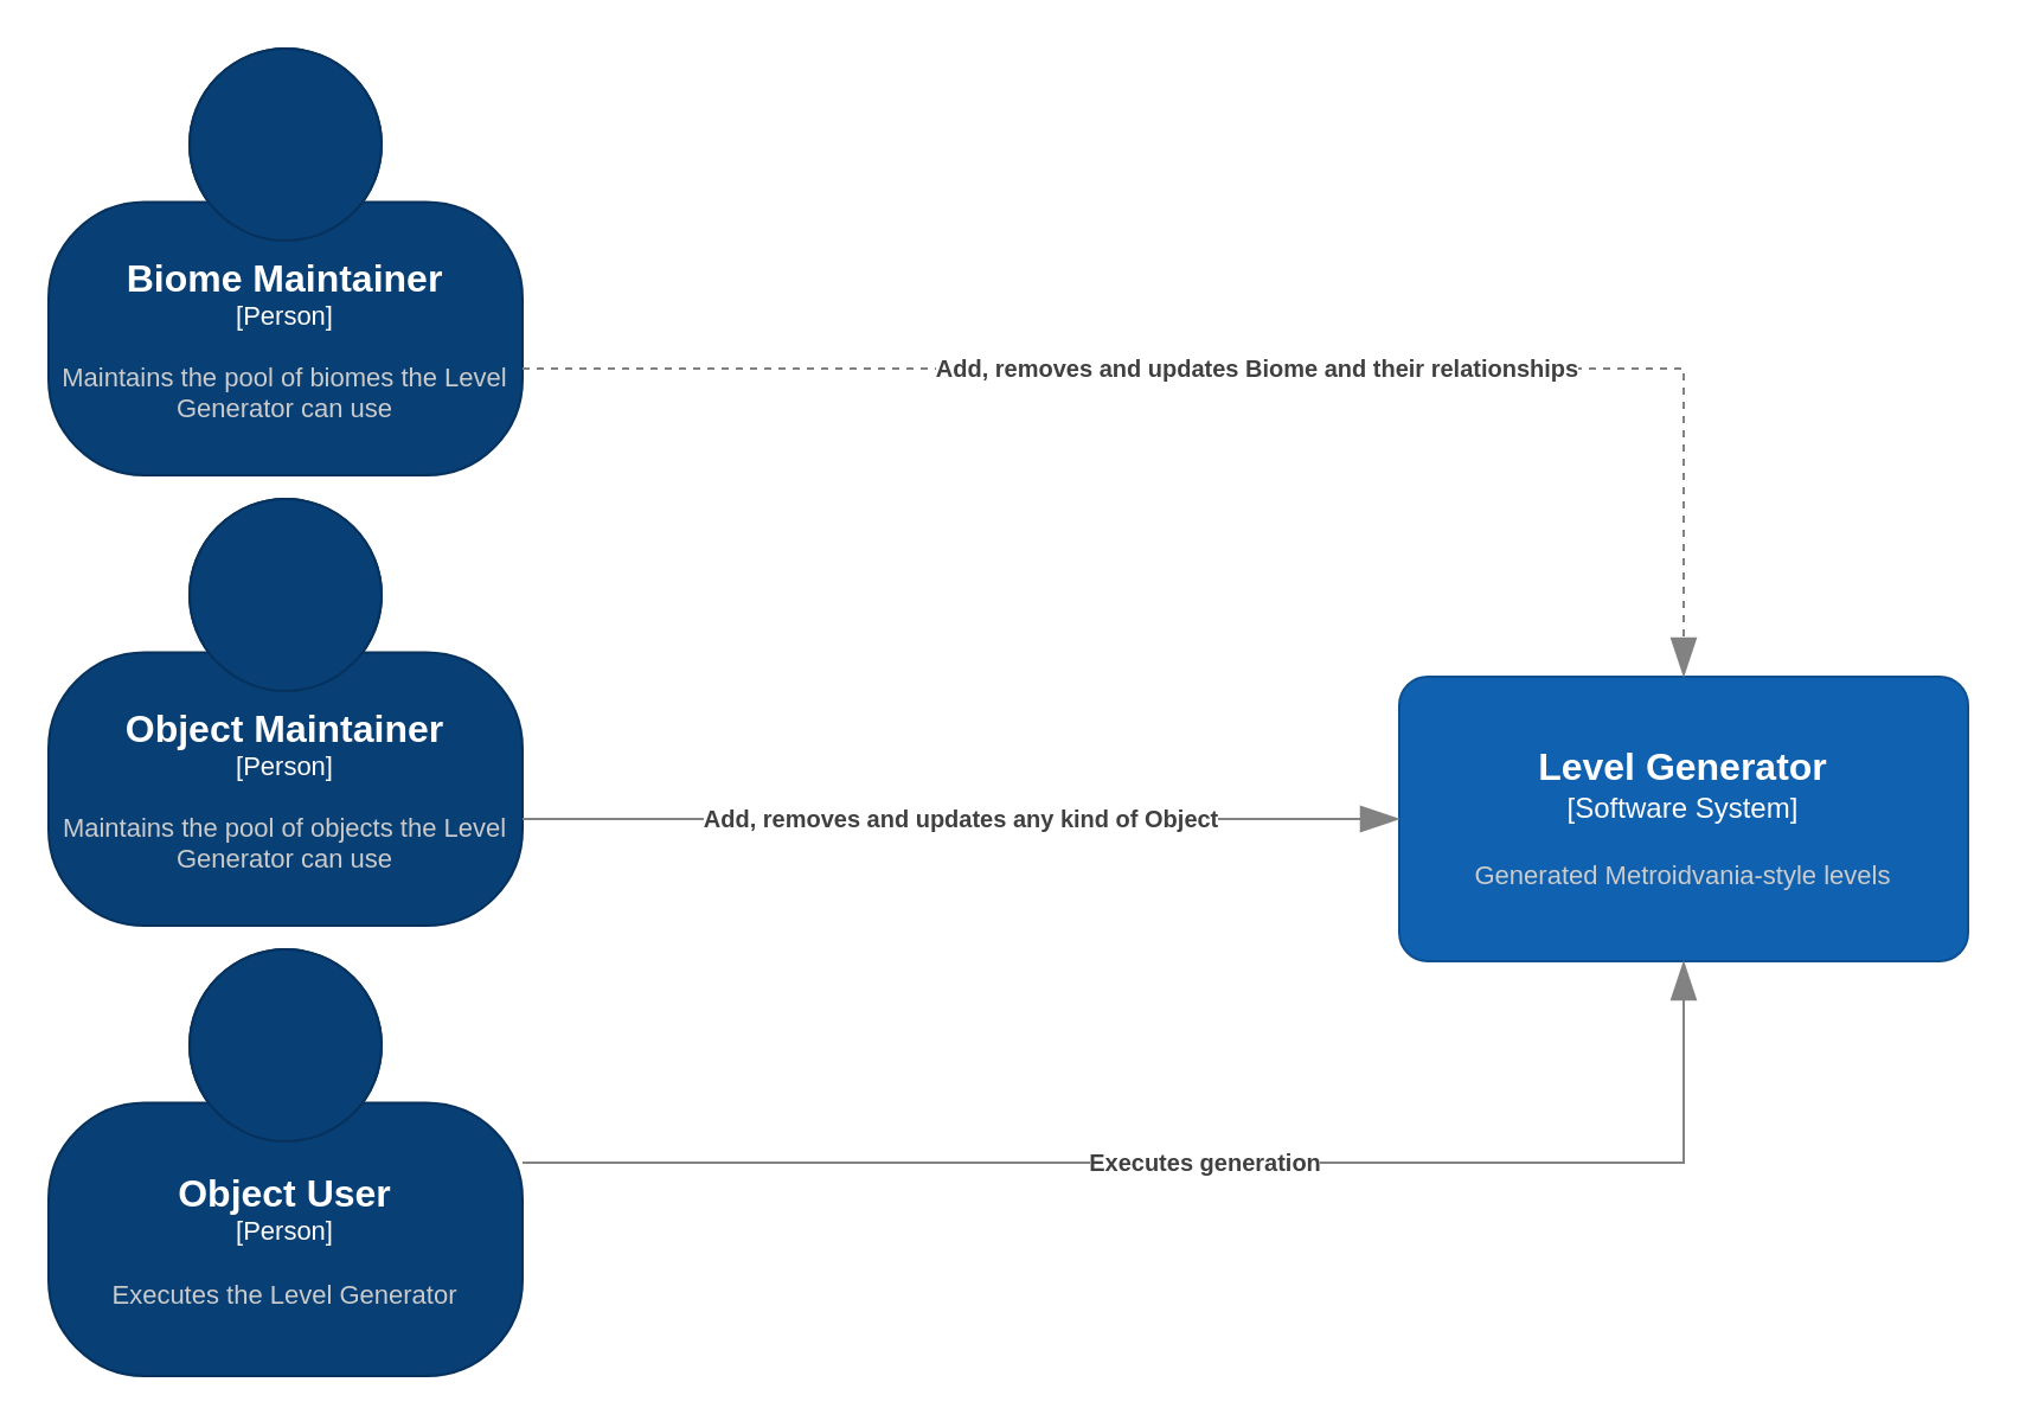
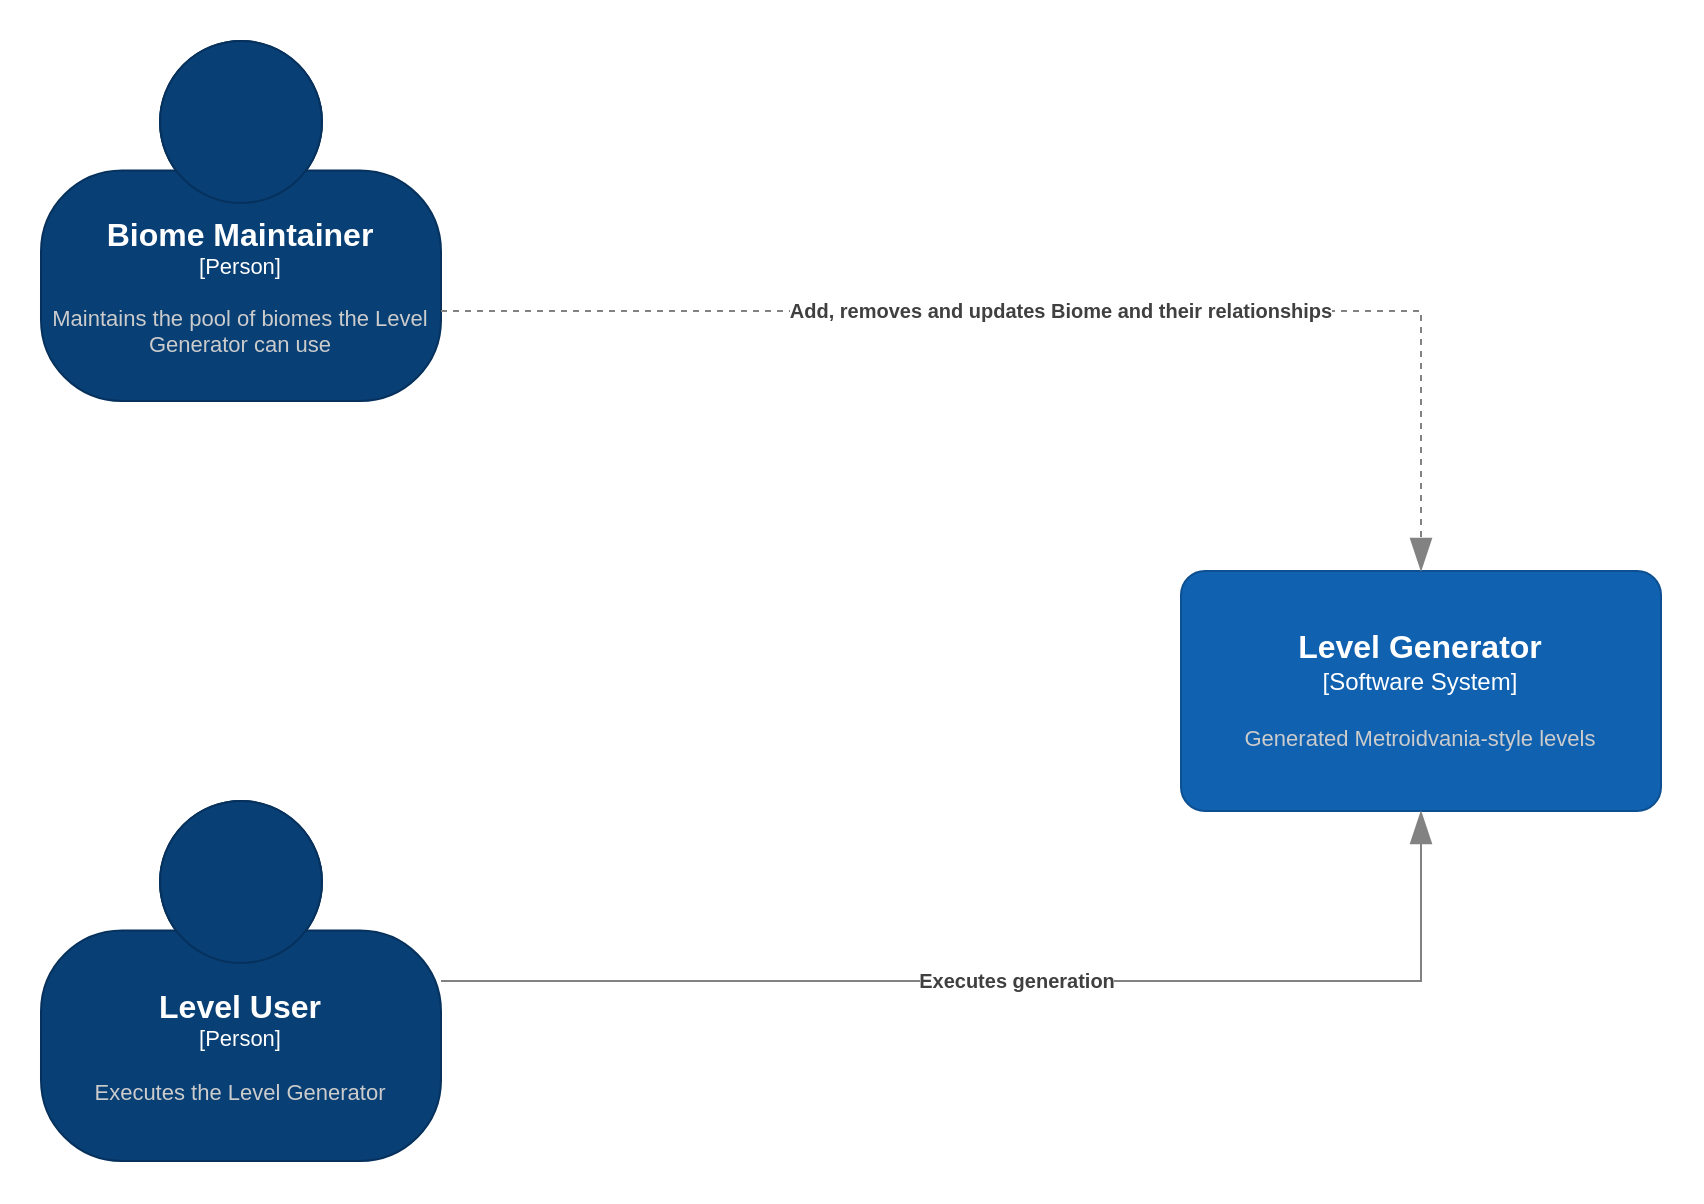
- <mxCell id="5" value="&lt;font style=&quot;font-size: 16px&quot;&gt;&lt;b&gt;Object Maintainer&lt;/b&gt;&lt;/font&gt;&lt;div&gt;[Person]&lt;/div&gt;&lt;br&gt;&lt;div&gt;&lt;font style=&quot;font-size: 11px&quot;&gt;&lt;font color=&quot;#cccccc&quot;&gt;Maintains the pool of objects the Level Generator can use&lt;/font&gt;&lt;/div&gt;" style="html=1;fontSize=11;dashed=0;whiteSpace=wrap;fillColor=#083F75;strokeColor=#06315C;fontColor=#ffffff;shape=mxgraph.c4.person2;align=center;metaEdit=1;points=[[0.5,0,0],[1,0.5,0],[1,0.75,0],[0.75,1,0],[0.5,1,0],[0.25,1,0],[0,0.75,0],[0,0.5,0]];resizable=0;" parent="1" vertex="1"><mxGeometry x="20" y="210" width="200" height="180" as="geometry" /></mxCell>
- <mxCell id="8" value="&lt;div style=&quot;text-align: left&quot;&gt;&lt;div style=&quot;text-align: center&quot;&gt;&lt;b&gt;Add, removes and updates any kind of Object&lt;/b&gt;&lt;/div&gt;" style="endArrow=blockThin;html=1;fontSize=10;fontColor=#404040;strokeWidth=1;endFill=1;strokeColor=#828282;elbow=vertical;metaEdit=1;endSize=14;startSize=14;jumpStyle=arc;jumpSize=16;rounded=0;edgeStyle=orthogonalEdgeStyle;exitX=1;exitY=0.75;exitDx=0;exitDy=0;exitPerimeter=0;entryX=0;entryY=0.5;entryDx=0;entryDy=0;entryPerimeter=0;" parent="1" source="5" target="3" edge="1"><mxGeometry width="240" relative="1" as="geometry"><mxPoint x="230" y="165" as="sourcePoint" /><mxPoint x="620" y="440" as="targetPoint" /></mxGeometry></mxCell>
- <mxCell id="2" value="&lt;font style=&quot;font-size: 16px&quot;&gt;&lt;b&gt;Object User&lt;/b&gt;&lt;/font&gt;&lt;div&gt;[Person]&lt;/div&gt;&lt;br&gt;&lt;div&gt;&lt;font style=&quot;font-size: 11px&quot;&gt;&lt;font color=&quot;#cccccc&quot;&gt;Executes the Level Generator&lt;/font&gt;&lt;/div&gt;" style="html=1;fontSize=11;dashed=0;whiteSpace=wrap;fillColor=#083F75;strokeColor=#06315C;fontColor=#ffffff;shape=mxgraph.c4.person2;align=center;metaEdit=1;points=[[0.5,0,0],[1,0.5,0],[1,0.75,0],[0.75,1,0],[0.5,1,0],[0.25,1,0],[0,0.75,0],[0,0.5,0]];resizable=0;" parent="1" vertex="1"><mxGeometry x="20" width="200" height="180" as="geometry" y="400" /></mxCell>
+ <mxCell id="2" value="&lt;font style=&quot;font-size: 16px&quot;&gt;&lt;b&gt;Level User&lt;/b&gt;&lt;/font&gt;&lt;div&gt;[Person]&lt;/div&gt;&lt;br&gt;&lt;div&gt;&lt;font style=&quot;font-size: 11px&quot;&gt;&lt;font color=&quot;#cccccc&quot;&gt;Executes the Level Generator&lt;/font&gt;&lt;/div&gt;" style="html=1;fontSize=11;dashed=0;whiteSpace=wrap;fillColor=#083F75;strokeColor=#06315C;fontColor=#ffffff;shape=mxgraph.c4.person2;align=center;metaEdit=1;points=[[0.5,0,0],[1,0.5,0],[1,0.75,0],[0.75,1,0],[0.5,1,0],[0.25,1,0],[0,0.75,0],[0,0.5,0]];resizable=0;" parent="1" vertex="1"><mxGeometry x="20" width="200" height="180" as="geometry" y="400" /></mxCell>
